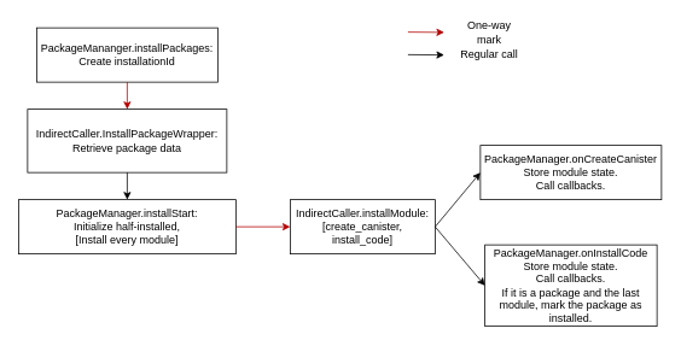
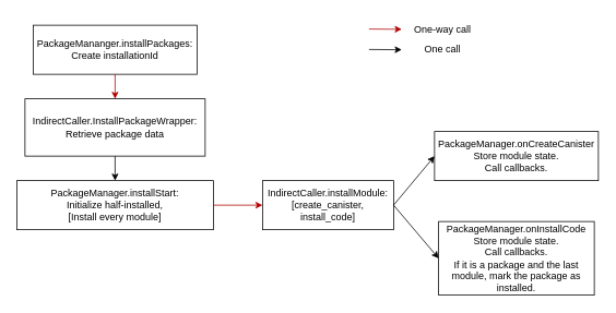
- <mxCell id="15" value="One-way mark" style="text;html=1;align=center;verticalAlign=middle;whiteSpace=wrap;rounded=0;" parent="1" vertex="1"><mxGeometry x="500" y="20" width="80" height="30" as="geometry" /></mxCell>
+ <mxCell id="15" value="One-way call" style="text;html=1;align=center;verticalAlign=middle;whiteSpace=wrap;rounded=0;" parent="1" vertex="1"><mxGeometry x="500" y="20" width="80" height="30" as="geometry" /></mxCell>
- <mxCell id="16" value="Regular call" style="text;html=1;align=center;verticalAlign=middle;whiteSpace=wrap;rounded=0;" parent="1" vertex="1"><mxGeometry x="500" y="45" width="80" height="30" as="geometry" /></mxCell>
+ <mxCell id="16" value="One call" style="text;html=1;align=center;verticalAlign=middle;whiteSpace=wrap;rounded=0;" parent="1" vertex="1"><mxGeometry x="500" y="45" width="80" height="30" as="geometry" /></mxCell>
